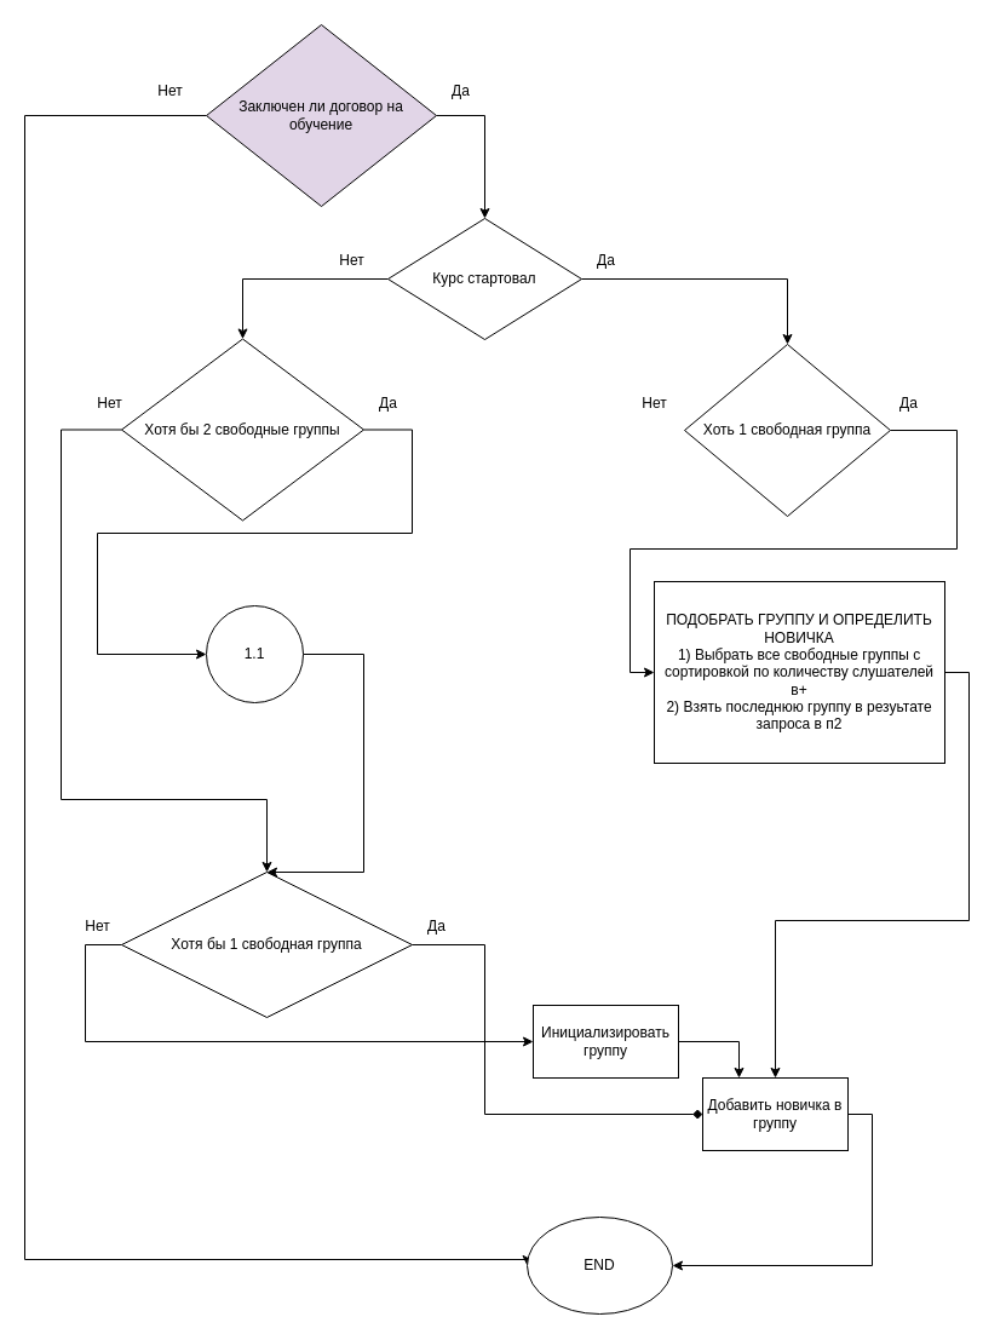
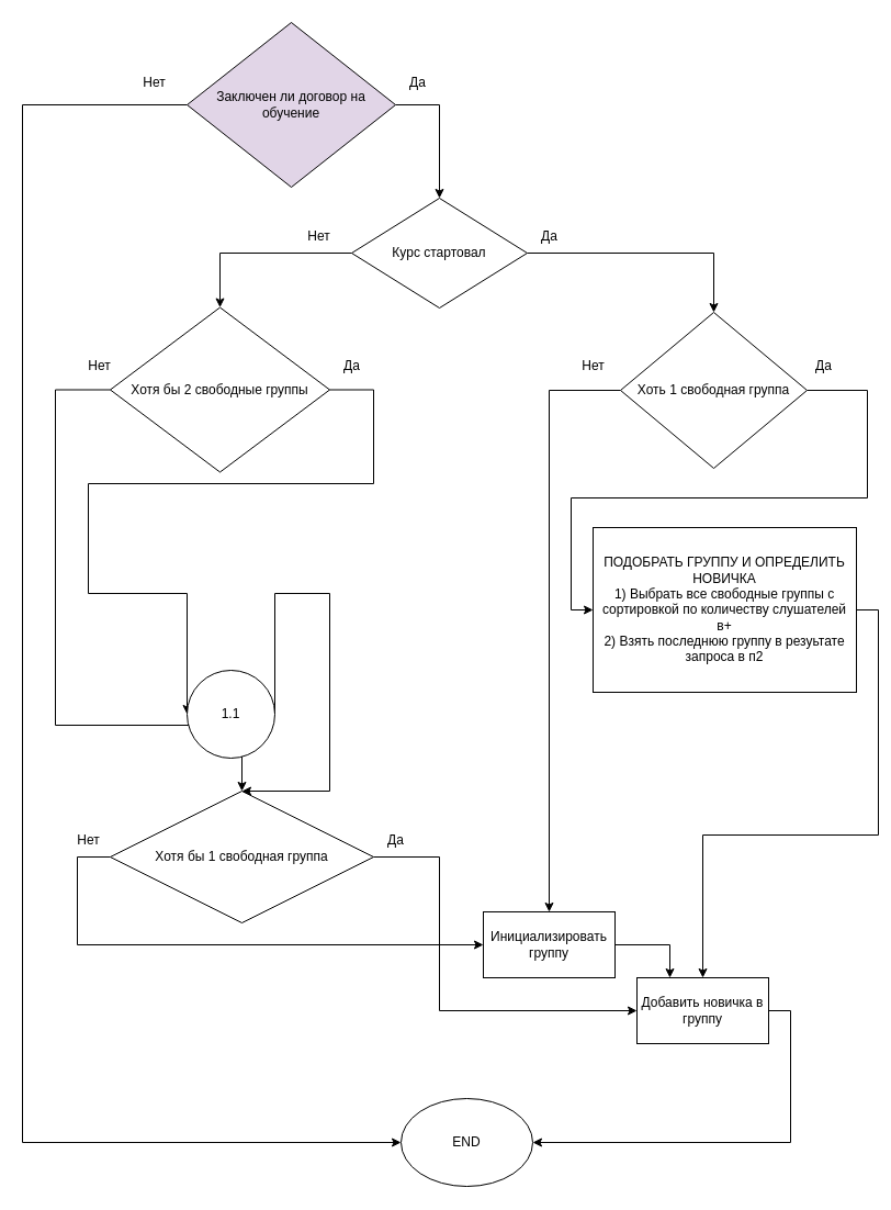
- <mxCell id="35" value="1.1" style="ellipse;whiteSpace=wrap;html=1;aspect=fixed;" vertex="1" parent="1"><mxGeometry x="170" y="500" width="80" height="80" as="geometry" /></mxCell>
+ <mxCell id="35" value="1.1" style="ellipse;whiteSpace=wrap;html=1;aspect=fixed;" vertex="1" parent="1"><mxGeometry x="170" y="610" width="80" height="80" as="geometry" /></mxCell>
+ <mxCell id="25" style="edgeStyle=orthogonalEdgeStyle;rounded=0;orthogonalLoop=1;jettySize=auto;html=1;exitX=0;exitY=0.5;exitDx=0;exitDy=0;entryX=0.5;entryY=0;entryDx=0;entryDy=0;" edge="1" parent="1" source="26" target="21"><mxGeometry relative="1" as="geometry"><Array as="points"><mxPoint x="500" y="355" /></Array></mxGeometry></mxCell>
- <mxCell id="30" style="edgeStyle=orthogonalEdgeStyle;rounded=0;orthogonalLoop=1;jettySize=auto;html=1;exitX=1;exitY=0.5;exitDx=0;exitDy=0;entryX=0;entryY=0.5;entryDx=0;entryDy=0;endArrow=diamond;" edge="1" parent="1" source="31" target="15"><mxGeometry relative="1" as="geometry"><mxPoint x="580" y="920" as="targetPoint" /><Array as="points"><mxPoint x="400" y="780" /><mxPoint x="400" y="920" /></Array></mxGeometry></mxCell>
+ <mxCell id="30" style="edgeStyle=orthogonalEdgeStyle;rounded=0;orthogonalLoop=1;jettySize=auto;html=1;exitX=1;exitY=0.5;exitDx=0;exitDy=0;entryX=0;entryY=0.5;entryDx=0;entryDy=0;" edge="1" parent="1" source="31" target="15"><mxGeometry relative="1" as="geometry"><mxPoint x="580" y="920" as="targetPoint" /><Array as="points"><mxPoint x="400" y="780" /><mxPoint x="400" y="920" /></Array></mxGeometry></mxCell>
- <mxCell id="9" value="END" style="ellipse;whiteSpace=wrap;html=1;" vertex="1" parent="1"><mxGeometry x="435" y="1005" width="120" height="80" as="geometry" /></mxCell>
+ <mxCell id="9" value="END" style="ellipse;whiteSpace=wrap;html=1;" vertex="1" parent="1"><mxGeometry x="365" y="1000" width="120" height="80" as="geometry" /></mxCell>
